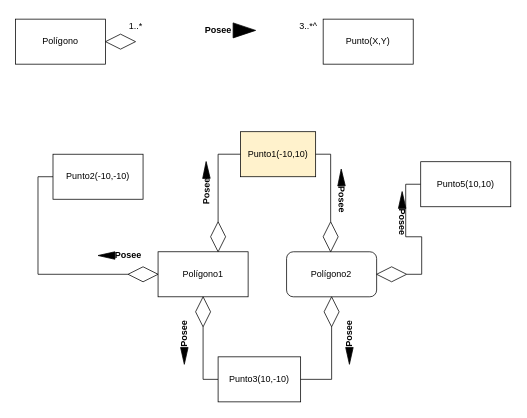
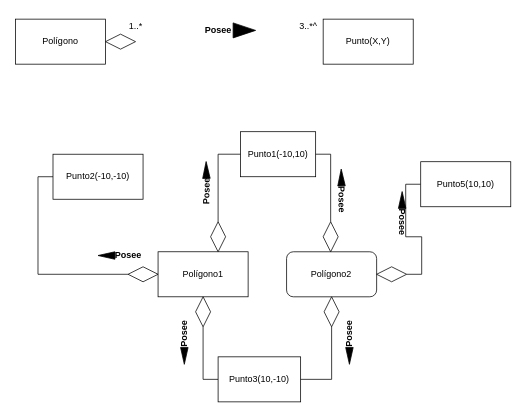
- <mxCell id="33" value="Punto1(-10,10)" style="rounded=0;whiteSpace=wrap;html=1;fillColor=#fff2cc;" parent="1" vertex="1"><mxGeometry x="320" y="175" width="100" height="60" as="geometry" /></mxCell>
+ <mxCell id="33" value="Punto1(-10,10)" style="rounded=0;whiteSpace=wrap;html=1;" parent="1" vertex="1"><mxGeometry x="320" y="175" width="100" height="60" as="geometry" /></mxCell>
